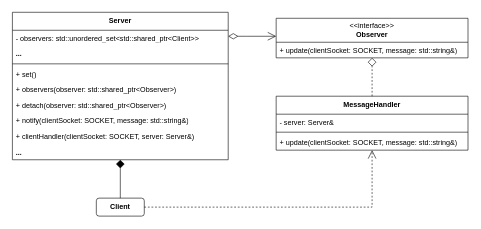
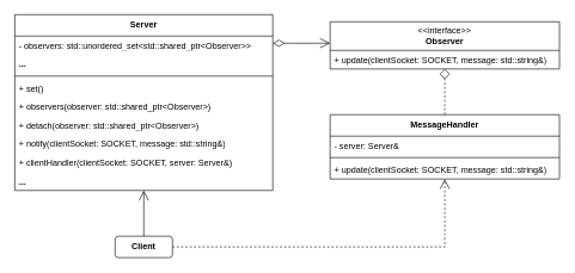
- <mxCell id="3" value="-&amp;nbsp;observers&lt;span style=&quot;background-color: initial;&quot;&gt;:&amp;nbsp;&lt;/span&gt;std::unordered_set&amp;lt;std::shared_ptr&amp;lt;Client&amp;gt;&amp;gt;" style="text;strokeColor=none;fillColor=none;align=left;verticalAlign=top;spacingLeft=4;spacingRight=4;overflow=hidden;rotatable=0;points=[[0,0.5],[1,0.5]];portConstraint=eastwest;whiteSpace=wrap;html=1;" vertex="1" parent="2"><mxGeometry y="30" width="360" height="26" as="geometry" /></mxCell>
+ <mxCell id="3" value="-&amp;nbsp;observers&lt;span style=&quot;background-color: initial;&quot;&gt;:&amp;nbsp;&lt;/span&gt;std::unordered_set&amp;lt;std::shared_ptr&amp;lt;Observer&amp;gt;&amp;gt;" style="text;strokeColor=none;fillColor=none;align=left;verticalAlign=top;spacingLeft=4;spacingRight=4;overflow=hidden;rotatable=0;points=[[0,0.5],[1,0.5]];portConstraint=eastwest;whiteSpace=wrap;html=1;" vertex="1" parent="2"><mxGeometry y="30" width="360" height="26" as="geometry" /></mxCell>
- <mxCell id="21" value="" style="endArrow=diamond;endFill=1;endSize=12;html=1;rounded=0;exitX=0.5;exitY=0;exitDx=0;exitDy=0;entryX=0.5;entryY=1;entryDx=0;entryDy=0;" edge="1" parent="1" source="20" target="2"><mxGeometry width="160" relative="1" as="geometry"><mxPoint x="194" y="300" as="sourcePoint" /><mxPoint x="274" y="300" as="targetPoint" /></mxGeometry></mxCell>
+ <mxCell id="21" value="" style="endArrow=open;endFill=1;endSize=12;html=1;rounded=0;exitX=0.5;exitY=0;exitDx=0;exitDy=0;entryX=0.5;entryY=1;entryDx=0;entryDy=0;" edge="1" parent="1" source="20" target="2"><mxGeometry width="160" relative="1" as="geometry"><mxPoint x="194" y="300" as="sourcePoint" /><mxPoint x="274" y="300" as="targetPoint" /></mxGeometry></mxCell>
